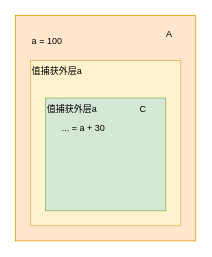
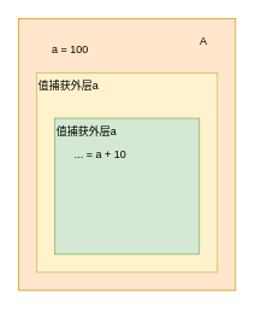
- <mxCell id="5" value="a = 100" style="text;html=1;strokeColor=none;fillColor=none;align=left;verticalAlign=middle;whiteSpace=wrap;rounded=0;" vertex="1" parent="1"><mxGeometry x="40" y="40" width="60" height="30" as="geometry" /></mxCell>
+ <mxCell id="5" value="a = 100" style="text;html=1;strokeColor=none;fillColor=none;align=left;verticalAlign=middle;whiteSpace=wrap;rounded=0;" vertex="1" parent="1"><mxGeometry x="55" y="40" width="60" height="30" as="geometry" /></mxCell>
- <mxCell id="10" value="C" style="text;html=1;strokeColor=none;fillColor=none;align=center;verticalAlign=middle;whiteSpace=wrap;rounded=0;" vertex="1" parent="1"><mxGeometry x="160" y="130" width="60" height="30" as="geometry" /></mxCell>
- <mxCell id="6" value="... = a + 30" style="text;html=1;strokeColor=none;fillColor=none;align=left;verticalAlign=middle;whiteSpace=wrap;rounded=0;" vertex="1" parent="1"><mxGeometry x="80" y="155" width="80" height="30" as="geometry" /></mxCell>
+ <mxCell id="6" value="... = a + 10" style="text;html=1;strokeColor=none;fillColor=none;align=left;verticalAlign=middle;whiteSpace=wrap;rounded=0;" vertex="1" parent="1"><mxGeometry x="80" y="155" width="80" height="30" as="geometry" /></mxCell>
